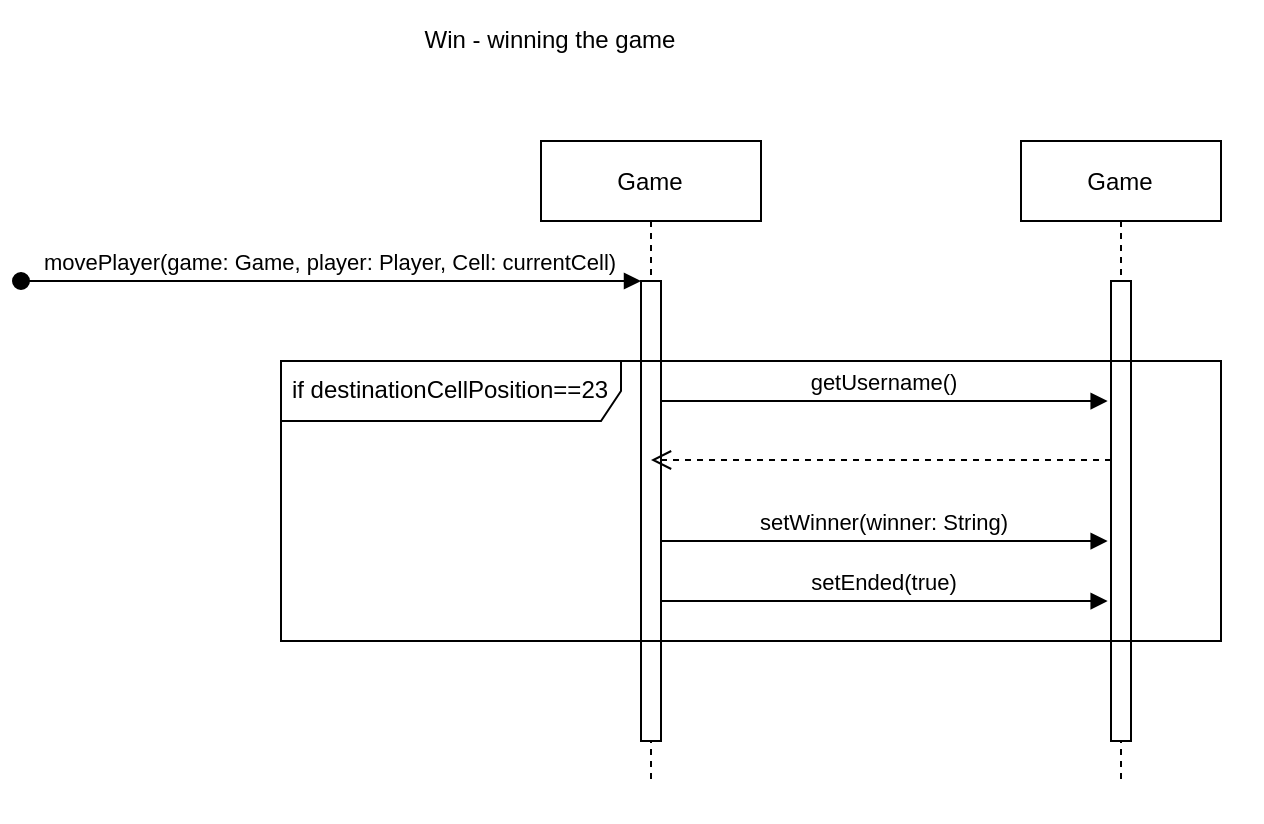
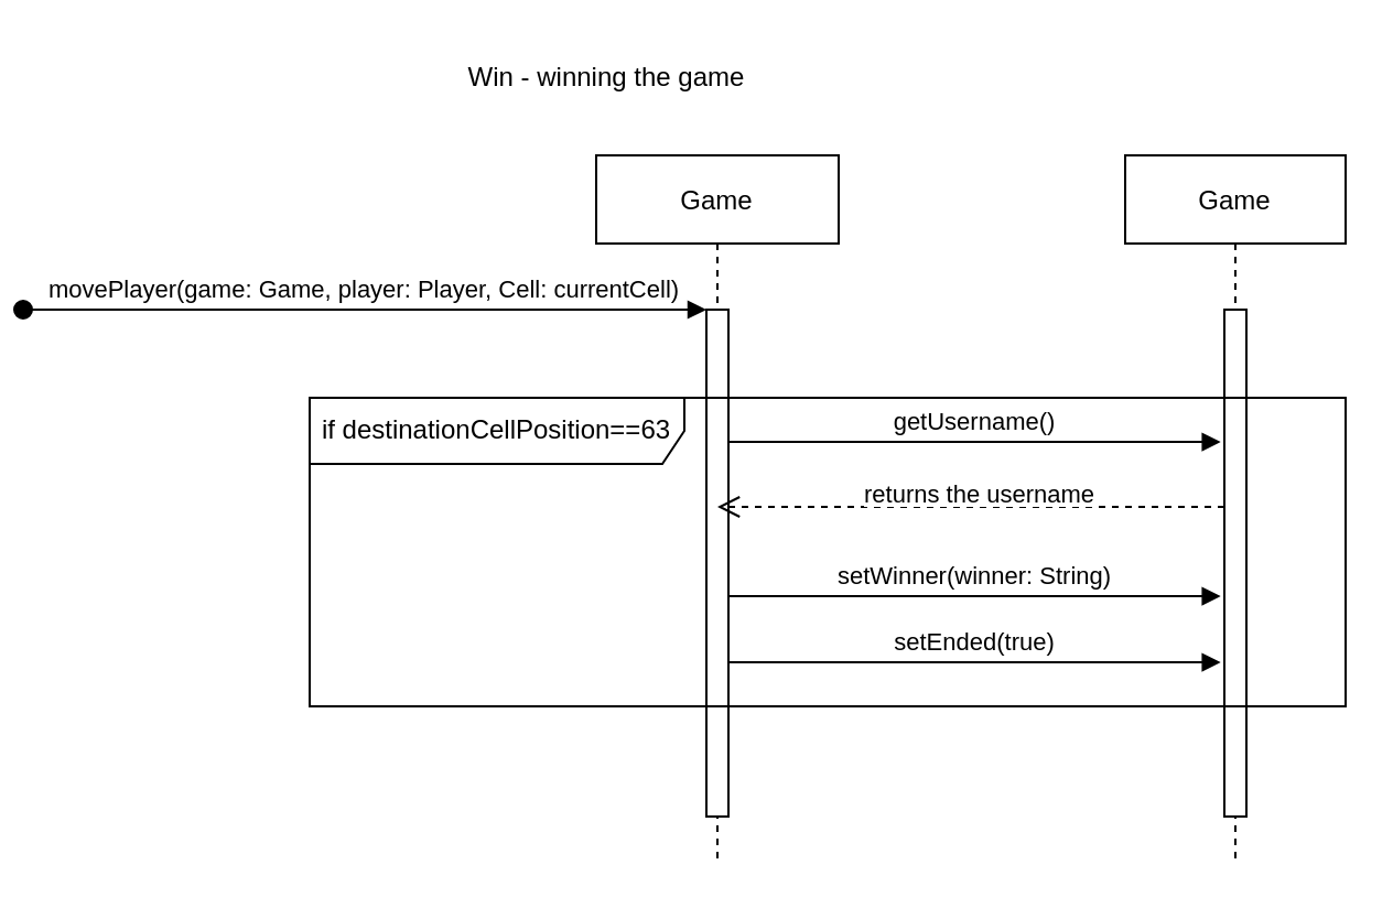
- <mxCell id="12" value="Win - winning the game" style="text;html=1;strokeColor=none;fillColor=none;align=center;verticalAlign=middle;whiteSpace=wrap;rounded=0;" parent="1" vertex="1"><mxGeometry x="90" y="5" width="130" height="30" as="geometry" /></mxCell>
+ <mxCell id="12" value="Win - winning the game" style="text;html=1;strokeColor=none;fillColor=none;align=center;verticalAlign=middle;whiteSpace=wrap;rounded=0;" parent="1" vertex="1"><mxGeometry x="90" y="20" width="130" height="30" as="geometry" /></mxCell>
- <mxCell id="11" value="if destinationCellPosition==23" style="shape=umlFrame;whiteSpace=wrap;html=1;width=170;height=30;" parent="7" vertex="1"><mxGeometry x="-370" y="110" width="470" height="140" as="geometry" /></mxCell>
+ <mxCell id="11" value="if destinationCellPosition==63" style="shape=umlFrame;whiteSpace=wrap;html=1;width=170;height=30;" parent="7" vertex="1"><mxGeometry x="-370" y="110" width="470" height="140" as="geometry" /></mxCell>
+ <mxCell id="13" value="&lt;span style=&quot;color: rgb(0, 0, 0); font-family: Helvetica; font-size: 11px; font-style: normal; font-variant-ligatures: normal; font-variant-caps: normal; font-weight: 400; letter-spacing: normal; orphans: 2; text-align: center; text-indent: 0px; text-transform: none; widows: 2; word-spacing: 0px; -webkit-text-stroke-width: 0px; background-color: rgb(255, 255, 255); text-decoration-thickness: initial; text-decoration-style: initial; text-decoration-color: initial; float: none; display: inline !important;&quot;&gt;returns the username&lt;br&gt;&lt;/span&gt;" style="text;whiteSpace=wrap;html=1;" vertex="1" parent="1"><mxGeometry x="270" y="210" width="110" height="40" as="geometry" /></mxCell>
